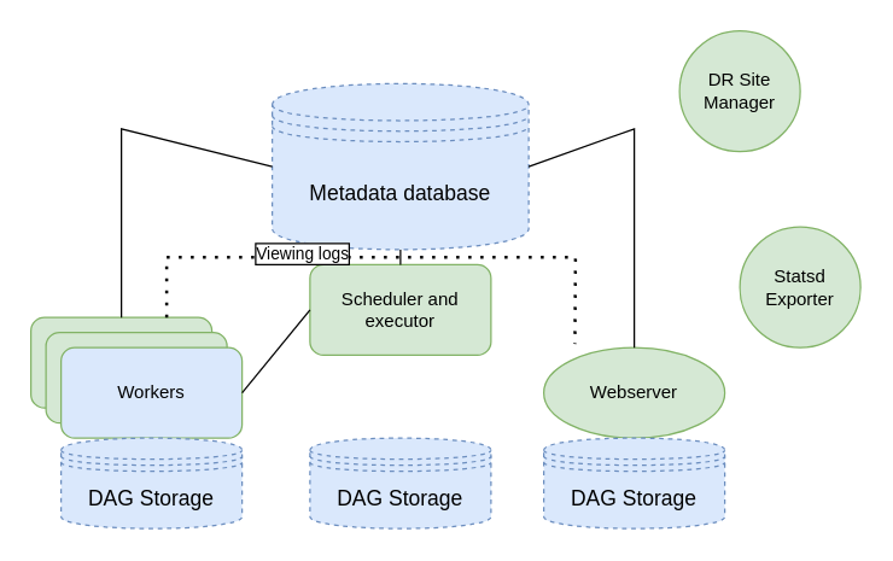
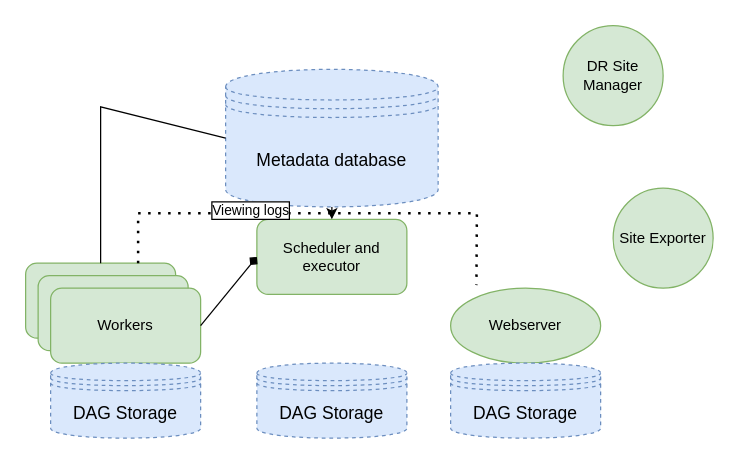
- <mxCell id="13" value="" style="endArrow=none;html=1;rounded=0;exitX=0.5;exitY=0;exitDx=0;exitDy=0;entryX=1;entryY=0.5;entryDx=0;entryDy=0;" edge="1" parent="1" source="3" target="7"><mxGeometry width="50" height="50" relative="1" as="geometry"><mxPoint x="240" y="330" as="sourcePoint" /><mxPoint x="290" y="280" as="targetPoint" /><Array as="points"><mxPoint x="420" y="85" /></Array></mxGeometry></mxCell>
- <mxCell id="12" value="" style="endArrow=none;html=1;rounded=0;exitX=0.5;exitY=1;exitDx=0;exitDy=0;entryX=0.5;entryY=0;entryDx=0;entryDy=0;" edge="1" parent="1" source="7" target="2"><mxGeometry width="50" height="50" relative="1" as="geometry"><mxPoint x="240" y="330" as="sourcePoint" /><mxPoint x="290" y="280" as="targetPoint" /></mxGeometry></mxCell>
+ <mxCell id="12" value="" style="endArrow=classic;html=1;rounded=0;exitX=0.5;exitY=1;exitDx=0;exitDy=0;entryX=0.5;entryY=0;entryDx=0;entryDy=0;" edge="1" parent="1" source="7" target="2"><mxGeometry width="50" height="50" relative="1" as="geometry"><mxPoint x="240" y="330" as="sourcePoint" /><mxPoint x="290" y="280" as="targetPoint" /></mxGeometry></mxCell>
- <mxCell id="16" value="Statsd Exporter" style="ellipse;whiteSpace=wrap;html=1;aspect=fixed;fillColor=#d5e8d4;strokeColor=#82b366;" vertex="1" parent="1"><mxGeometry x="490" y="150" width="80" height="80" as="geometry" /></mxCell>
+ <mxCell id="16" value="Site Exporter" style="ellipse;whiteSpace=wrap;html=1;aspect=fixed;fillColor=#d5e8d4;strokeColor=#82b366;" vertex="1" parent="1"><mxGeometry x="490" y="150" width="80" height="80" as="geometry" /></mxCell>
- <mxCell id="11" value="" style="endArrow=none;html=1;rounded=0;exitX=1;exitY=0.5;exitDx=0;exitDy=0;entryX=0;entryY=0.5;entryDx=0;entryDy=0;" edge="1" parent="1" source="6" target="2"><mxGeometry width="50" height="50" relative="1" as="geometry"><mxPoint x="240" y="330" as="sourcePoint" /><mxPoint x="290" y="280" as="targetPoint" /></mxGeometry></mxCell>
+ <mxCell id="11" value="" style="endArrow=diamond;html=1;rounded=0;exitX=1;exitY=0.5;exitDx=0;exitDy=0;entryX=0;entryY=0.5;entryDx=0;entryDy=0;" edge="1" parent="1" source="6" target="2"><mxGeometry width="50" height="50" relative="1" as="geometry"><mxPoint x="240" y="330" as="sourcePoint" /><mxPoint x="290" y="280" as="targetPoint" /></mxGeometry></mxCell>
- <mxCell id="6" value="Workers" style="rounded=1;whiteSpace=wrap;html=1;fillColor=#dae8fc;strokeColor=#82b366;" vertex="1" parent="1"><mxGeometry x="40" y="230" width="120" height="60" as="geometry" /></mxCell>
+ <mxCell id="6" value="Workers" style="rounded=1;whiteSpace=wrap;html=1;fillColor=#d5e8d4;strokeColor=#82b366;" vertex="1" parent="1"><mxGeometry x="40" y="230" width="120" height="60" as="geometry" /></mxCell>
